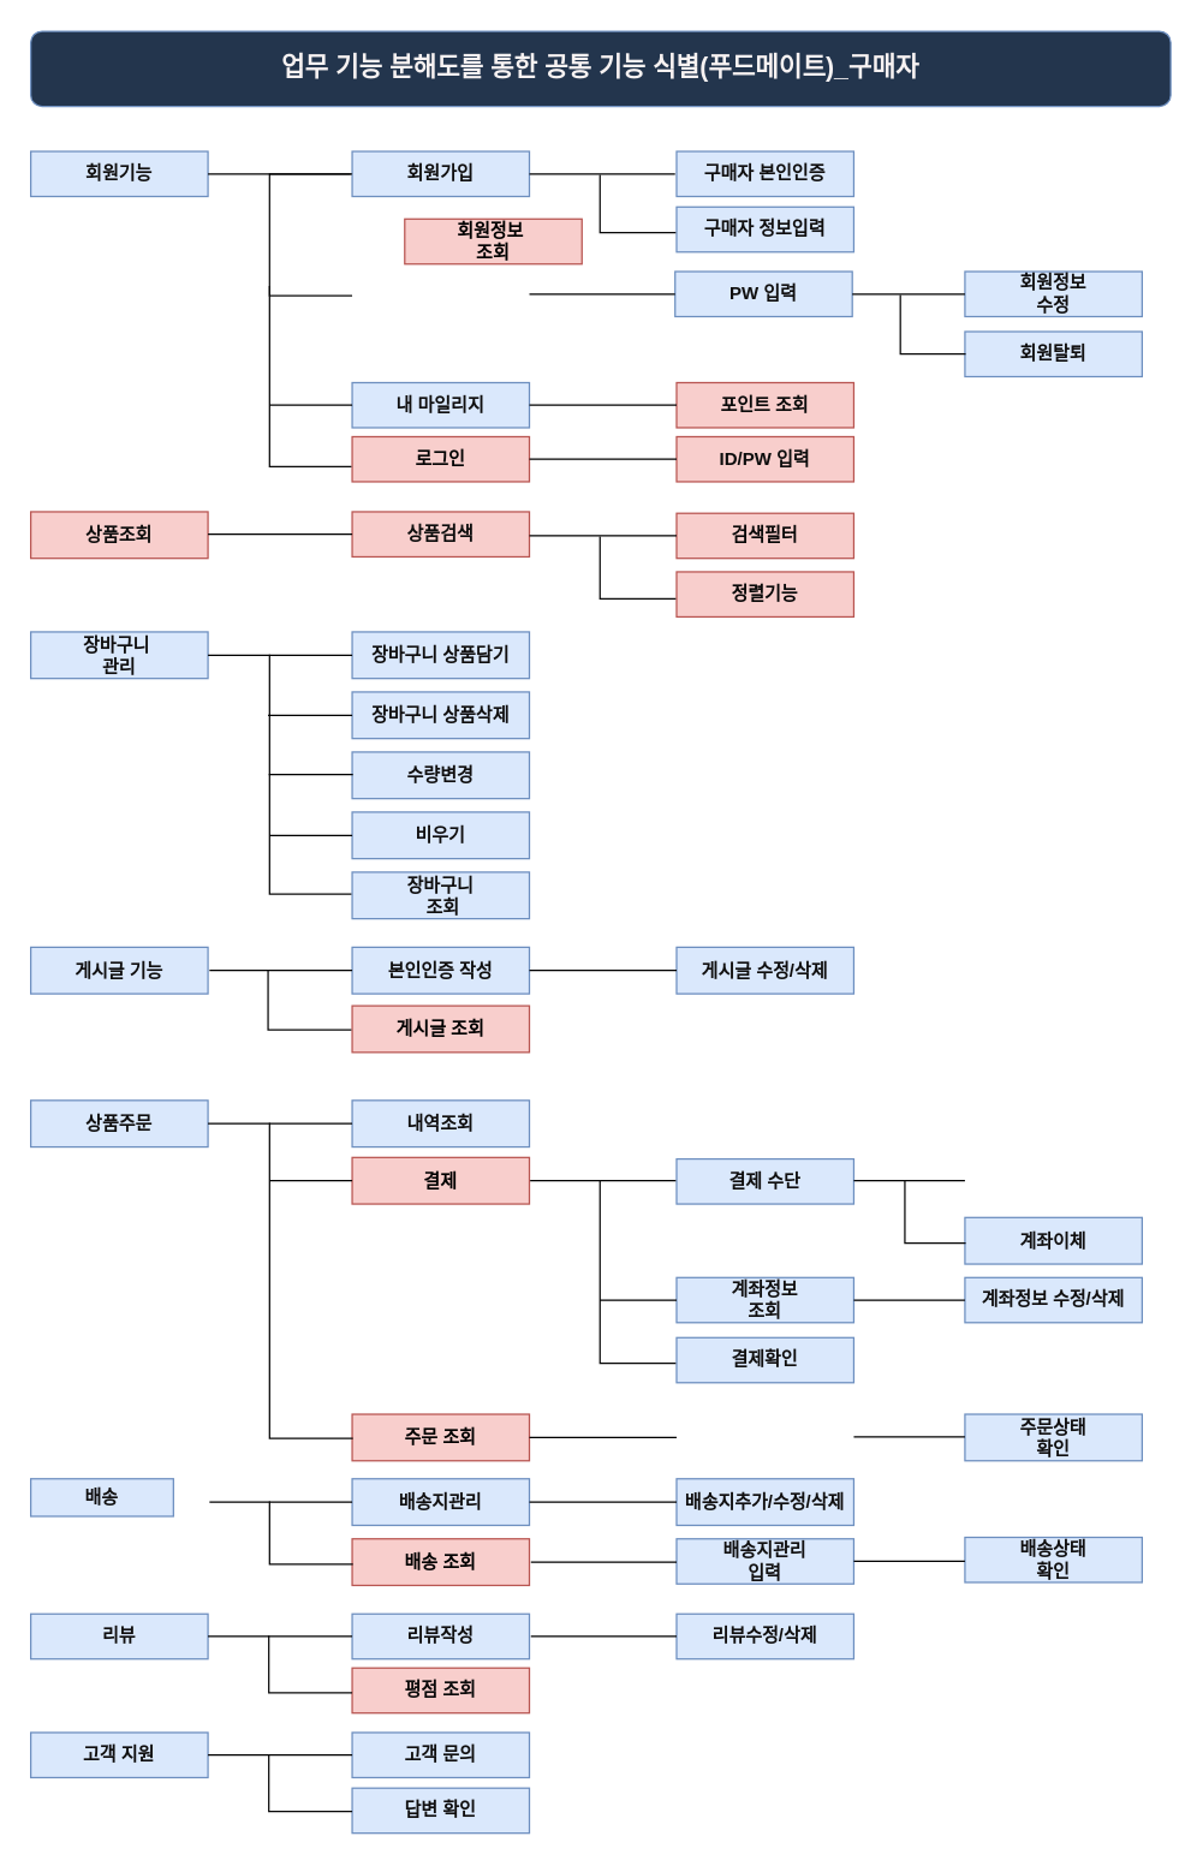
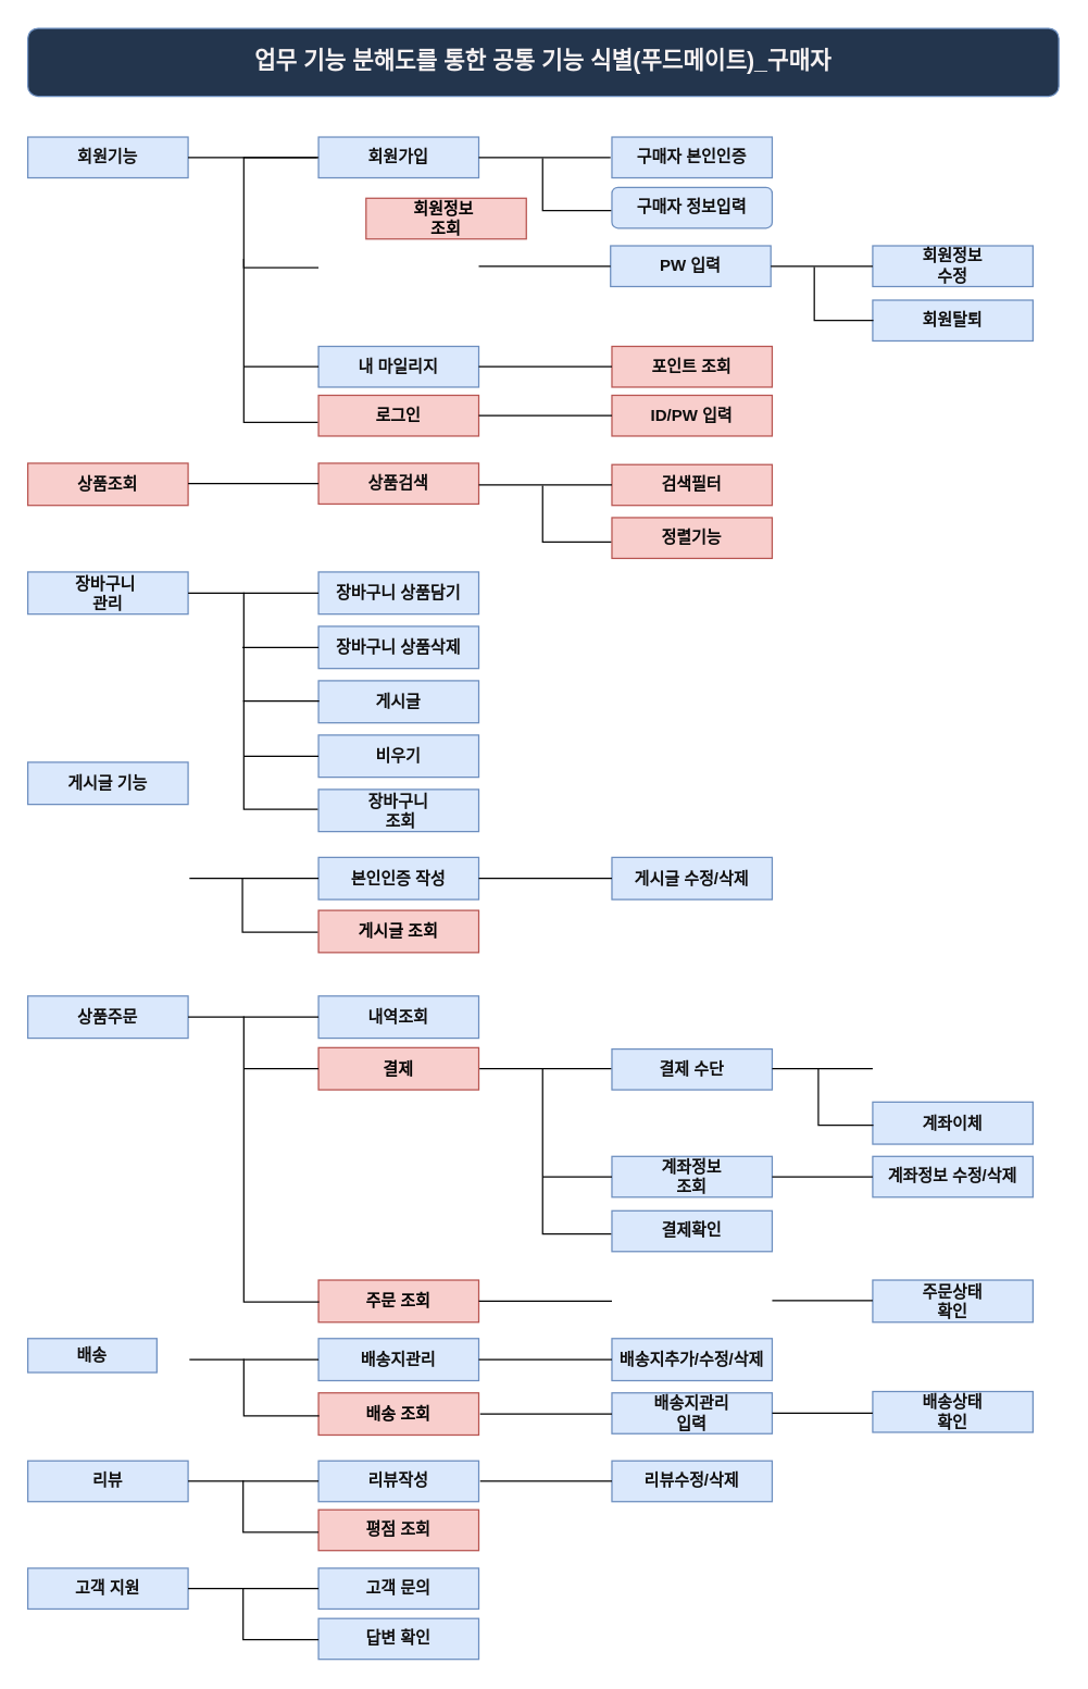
- <mxCell id="17" value="구매자 정보입력" style="rounded=0;whiteSpace=wrap;html=1;fillColor=#dae8fc;strokeColor=#6c8ebf;fontColor=#100f0f;fontStyle=1" parent="1" vertex="1"><mxGeometry x="450" y="137" width="118" height="30" as="geometry" /></mxCell>
+ <mxCell id="17" value="구매자 정보입력" style="whiteSpace=wrap;html=1;fillColor=#dae8fc;strokeColor=#6c8ebf;fontColor=#100f0f;fontStyle=1;rounded=1;" parent="1" vertex="1"><mxGeometry x="450" y="137" width="118" height="30" as="geometry" /></mxCell>
- <mxCell id="28" value="수량변경" style="rounded=0;whiteSpace=wrap;html=1;fillColor=#dae8fc;strokeColor=#6c8ebf;fontColor=#100f0f;fontStyle=1" parent="1" vertex="1"><mxGeometry x="234" y="500" width="118" height="31" as="geometry" /></mxCell>
+ <mxCell id="28" value="게시글" style="rounded=0;whiteSpace=wrap;html=1;fillColor=#dae8fc;strokeColor=#6c8ebf;fontColor=#100f0f;fontStyle=1" parent="1" vertex="1"><mxGeometry x="234" y="500" width="118" height="31" as="geometry" /></mxCell>
- <mxCell id="13" value="게시글 기능" style="rounded=0;whiteSpace=wrap;html=1;fillColor=#dae8fc;strokeColor=#6c8ebf;fontColor=#100f0f;fontStyle=1" parent="1" vertex="1"><mxGeometry x="20" y="630" width="118" height="31" as="geometry" /></mxCell>
+ <mxCell id="13" value="게시글 기능" style="rounded=0;whiteSpace=wrap;html=1;fillColor=#dae8fc;strokeColor=#6c8ebf;fontColor=#100f0f;fontStyle=1" parent="1" vertex="1"><mxGeometry x="20" y="560" width="118" height="31" as="geometry" /></mxCell>
